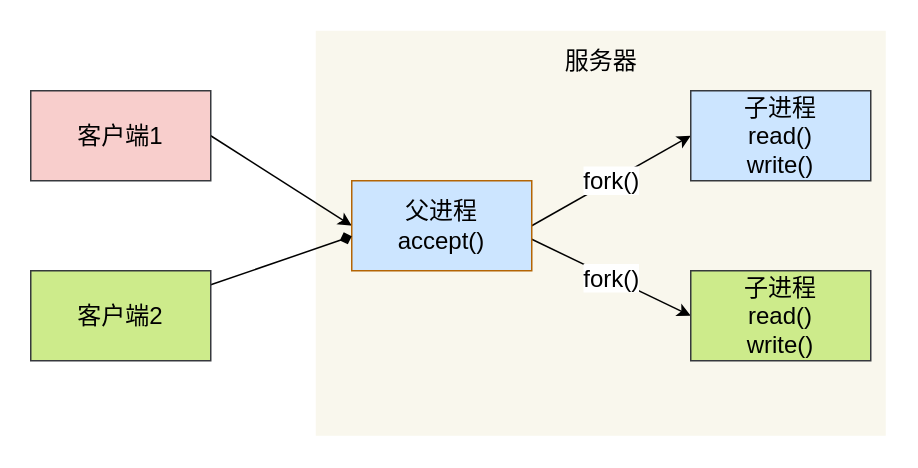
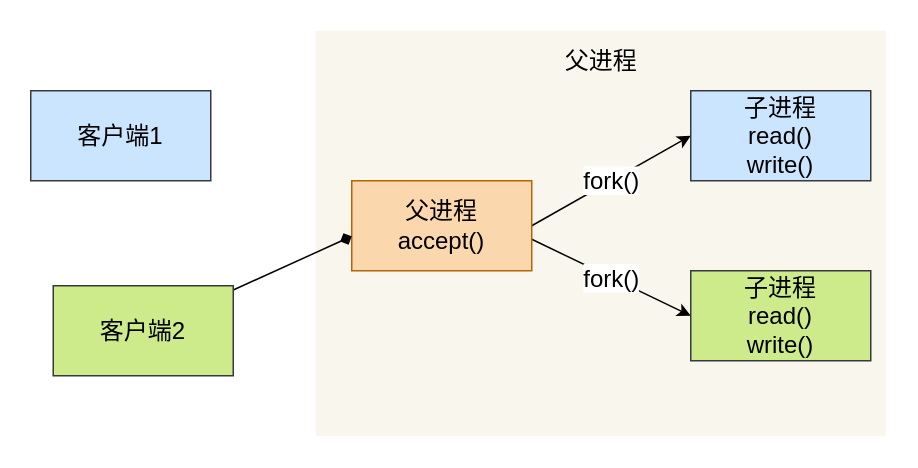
- <mxCell id="12" value="服务器" style="text;html=1;align=center;verticalAlign=middle;resizable=0;points=[];autosize=1;fontSize=16;" vertex="1" parent="1"><mxGeometry x="370" y="30" width="60" height="20" as="geometry" /></mxCell>
+ <mxCell id="12" value="父进程" style="text;html=1;align=center;verticalAlign=middle;resizable=0;points=[];autosize=1;fontSize=16;" vertex="1" parent="1"><mxGeometry x="370" y="30" width="60" height="20" as="geometry" /></mxCell>
- <mxCell id="4" value="客户端1" style="rounded=0;whiteSpace=wrap;html=1;fontSize=16;fillColor=#f8cecc;strokeColor=#36393d;" vertex="1" parent="1"><mxGeometry x="20" y="60" width="120" height="60" as="geometry" /></mxCell>
+ <mxCell id="4" value="客户端1" style="rounded=0;whiteSpace=wrap;html=1;fontSize=16;fillColor=#cce5ff;strokeColor=#36393d;" vertex="1" parent="1"><mxGeometry x="20" y="60" width="120" height="60" as="geometry" /></mxCell>
- <mxCell id="3" style="rounded=0;orthogonalLoop=1;jettySize=auto;html=1;entryX=0;entryY=0.5;entryDx=0;entryDy=0;startArrow=none;startFill=0;fontSize=16;endArrow=classic;endFill=1;exitX=1;exitY=0.5;exitDx=0;exitDy=0;" edge="1" parent="1" source="4" target="7"><mxGeometry relative="1" as="geometry" /></mxCell>
- <mxCell id="7" value="父进程&lt;br&gt;accept()" style="rounded=0;whiteSpace=wrap;html=1;fontSize=16;fillColor=#cce5ff;strokeColor=#b46504;" vertex="1" parent="1"><mxGeometry x="234" y="120" width="120" height="60" as="geometry" /></mxCell>
+ <mxCell id="7" value="父进程&lt;br&gt;accept()" style="rounded=0;whiteSpace=wrap;html=1;fontSize=16;fillColor=#fad7ac;strokeColor=#b46504;" vertex="1" parent="1"><mxGeometry x="234" y="120" width="120" height="60" as="geometry" /></mxCell>
- <mxCell id="9" value="客户端2" style="rounded=0;whiteSpace=wrap;html=1;fontSize=16;fillColor=#cdeb8b;strokeColor=#36393d;" vertex="1" parent="1"><mxGeometry x="20" y="180" width="120" height="60" as="geometry" /></mxCell>
+ <mxCell id="9" value="客户端2" style="rounded=0;whiteSpace=wrap;html=1;fontSize=16;fillColor=#cdeb8b;strokeColor=#36393d;" vertex="1" parent="1"><mxGeometry x="35" y="190" width="120" height="60" as="geometry" /></mxCell>
